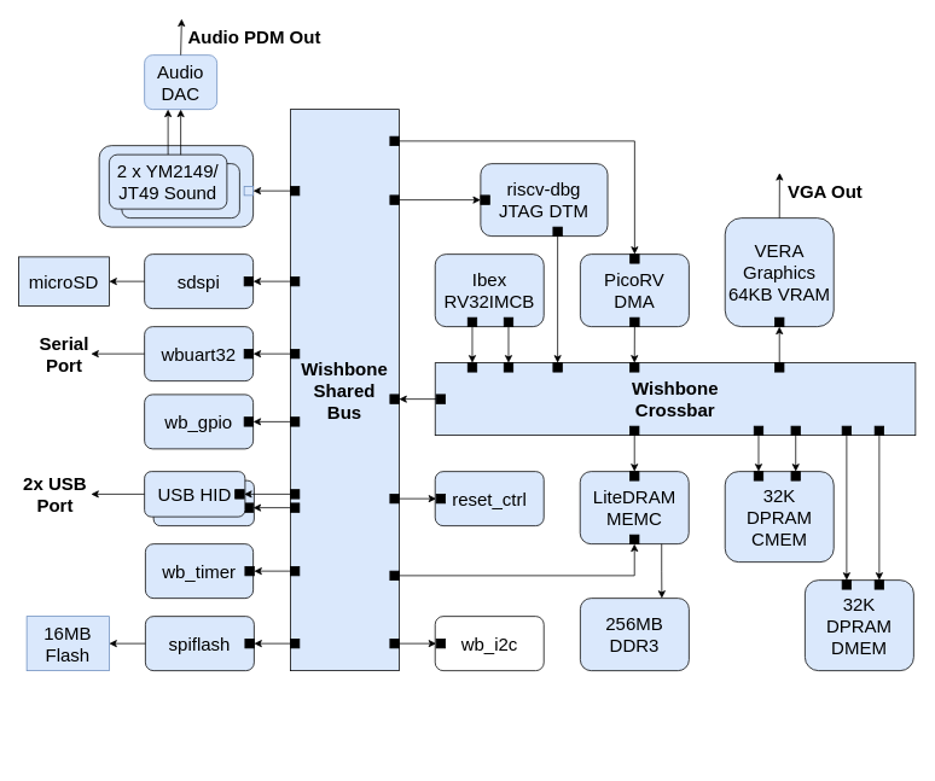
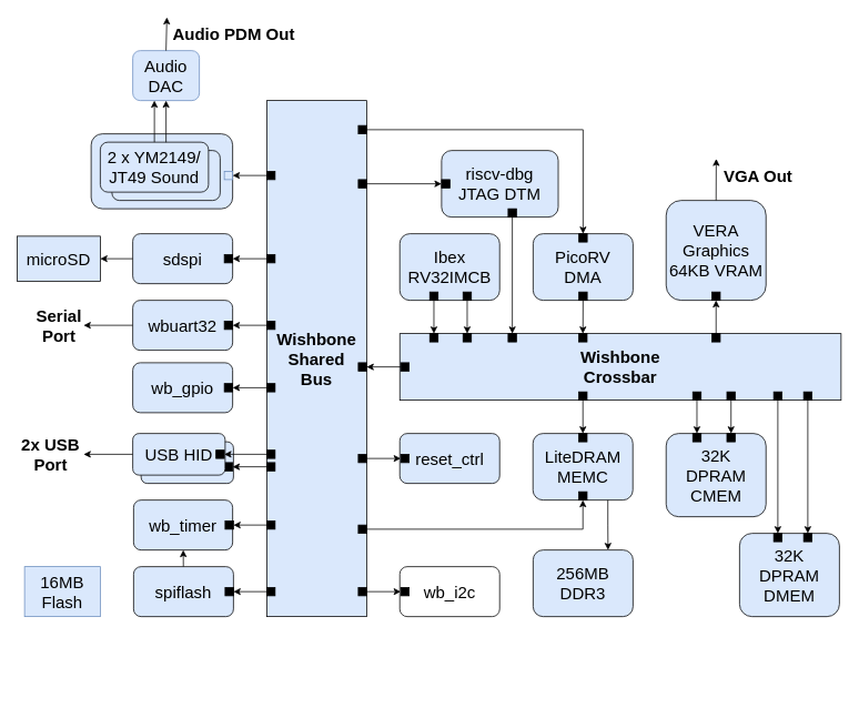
- <mxCell id="95" value="" style="endArrow=classic;html=1;rounded=0;fontSize=20;" parent="1" source="75" target="94" edge="1"><mxGeometry width="50" height="50" relative="1" as="geometry"><mxPoint x="320" y="510" as="sourcePoint" /><mxPoint x="370" y="460" as="targetPoint" /></mxGeometry></mxCell>
+ <mxCell id="95" value="" style="endArrow=classic;html=1;rounded=0;fontSize=20;" parent="1" source="75" target="74" edge="1"><mxGeometry width="50" height="50" relative="1" as="geometry"><mxPoint x="320" y="510" as="sourcePoint" /><mxPoint x="370" y="460" as="targetPoint" /></mxGeometry></mxCell>
